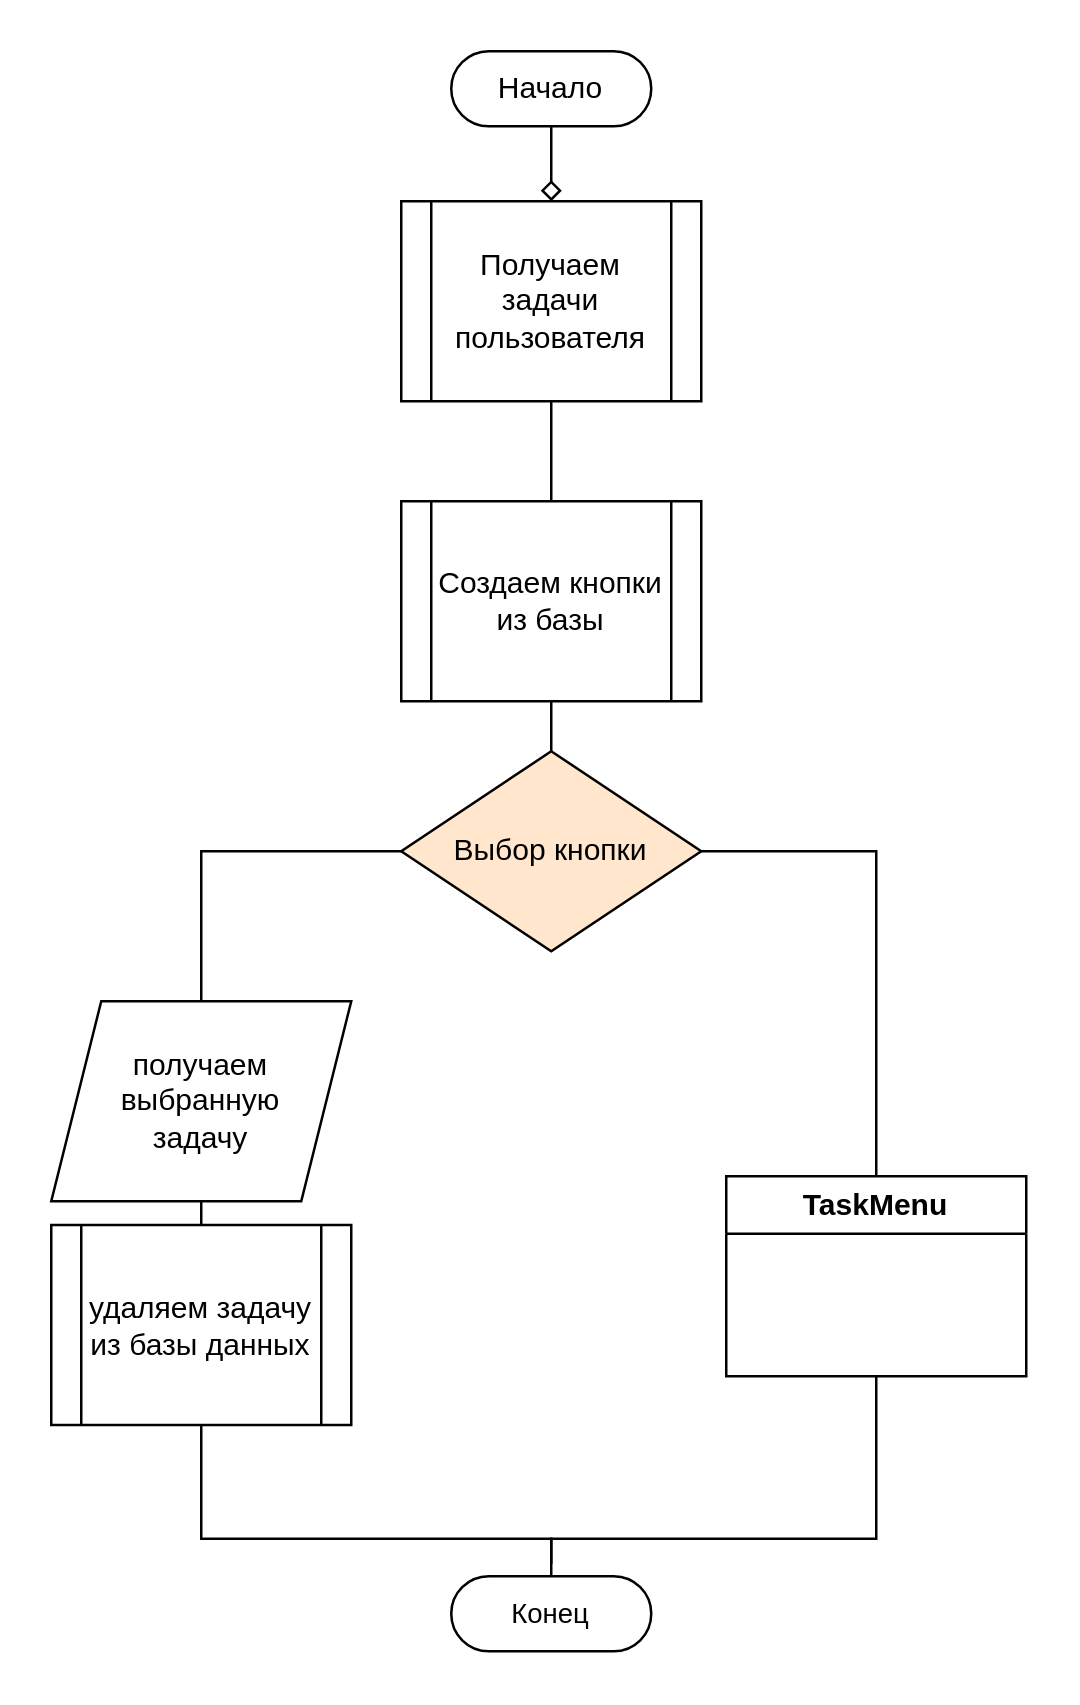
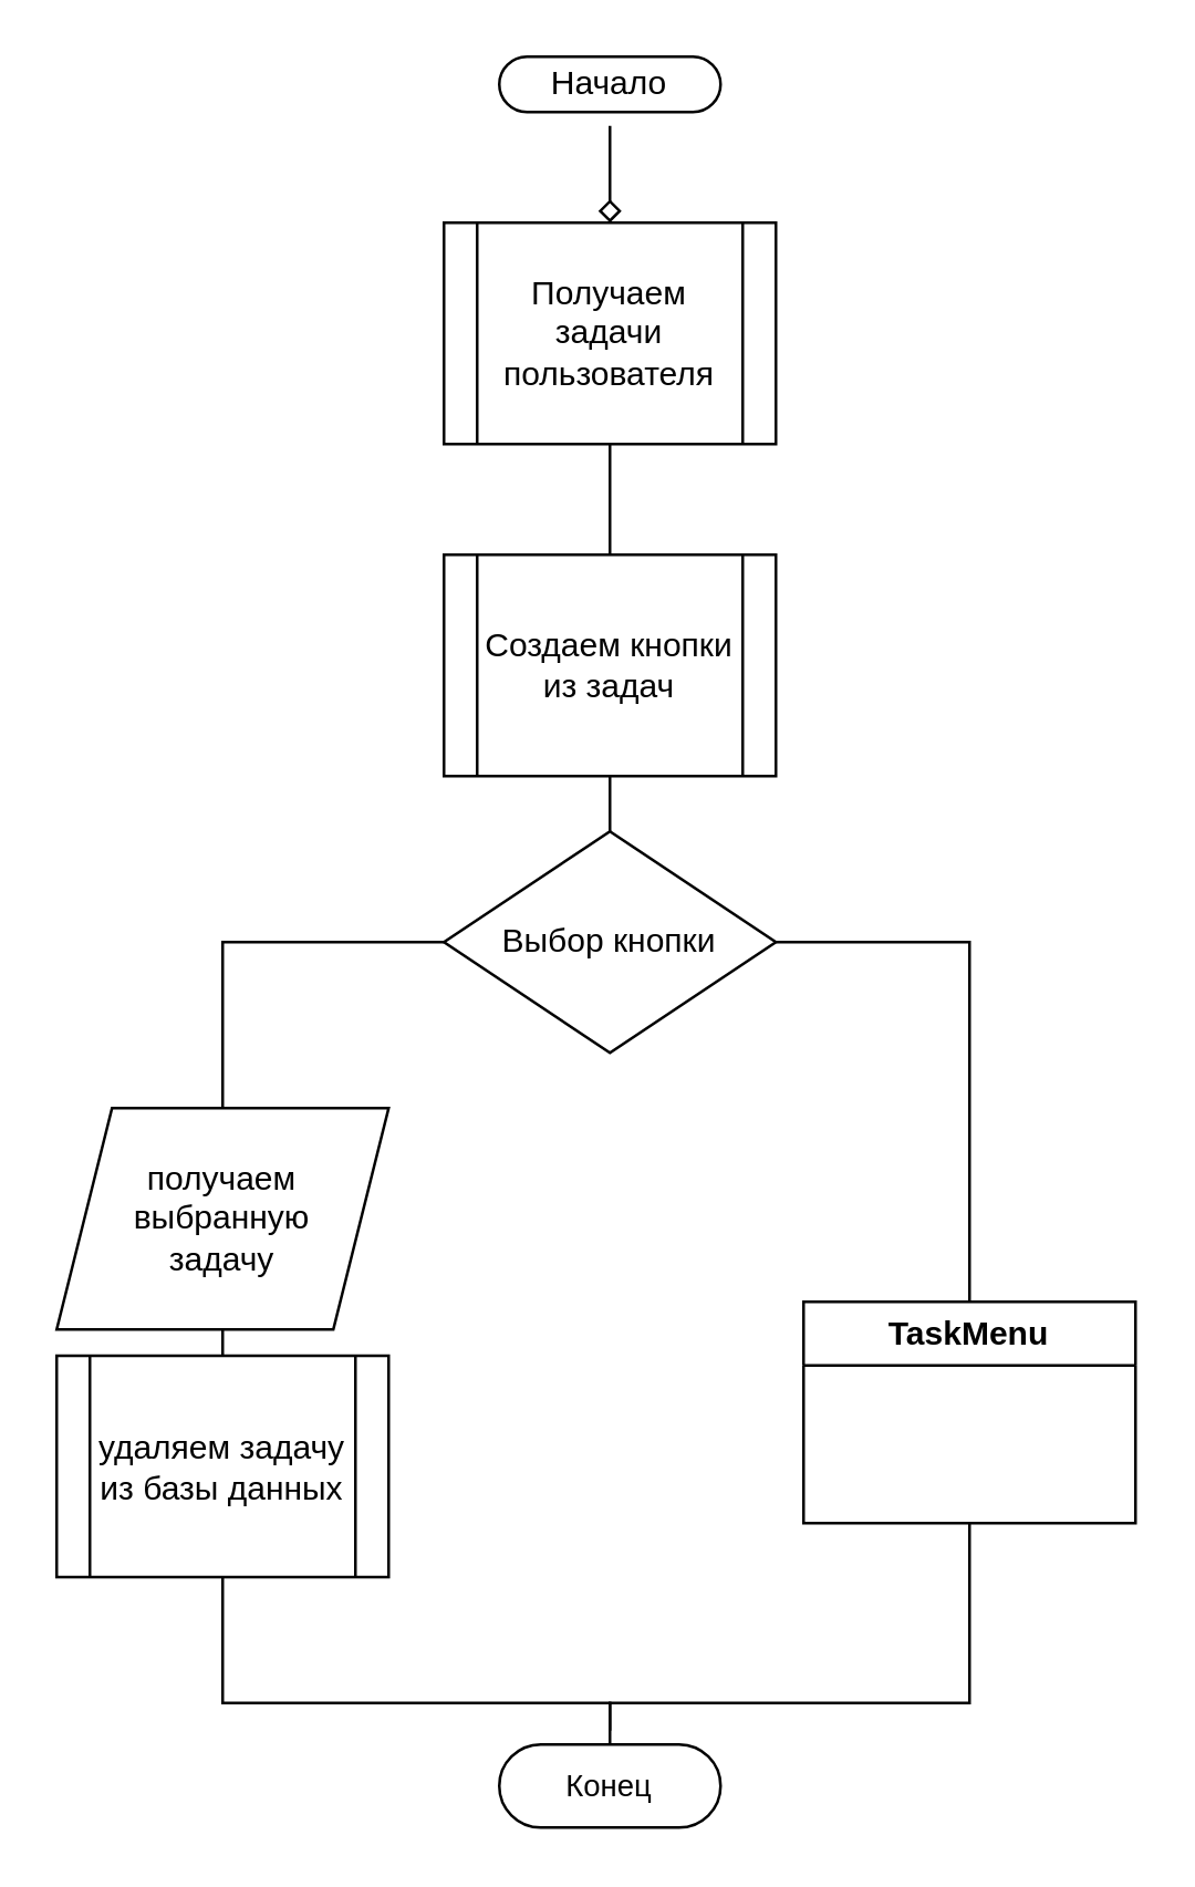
- <mxCell id="3" value="Начало" style="html=1;dashed=0;whiteSpace=wrap;shape=mxgraph.dfd.start" parent="1" vertex="1"><mxGeometry x="180" y="20" width="80" height="30" as="geometry" /></mxCell>
+ <mxCell id="3" value="Начало" style="html=1;dashed=0;whiteSpace=wrap;shape=mxgraph.dfd.start" parent="1" vertex="1"><mxGeometry x="180" y="20" width="80" height="20" as="geometry" /></mxCell>
- <mxCell id="10" value="Создаем кнопки из базы" style="shape=process;whiteSpace=wrap;html=1;backgroundOutline=1;" parent="1" vertex="1"><mxGeometry x="160" y="200" width="120" height="80" as="geometry" /></mxCell>
+ <mxCell id="10" value="Создаем кнопки из задач" style="shape=process;whiteSpace=wrap;html=1;backgroundOutline=1;" parent="1" vertex="1"><mxGeometry x="160" y="200" width="120" height="80" as="geometry" /></mxCell>
- <mxCell id="8" value="Выбор кнопки" style="rhombus;whiteSpace=wrap;html=1;fillColor=#ffe6cc;" parent="1" vertex="1"><mxGeometry x="160" y="300" width="120" height="80" as="geometry" /></mxCell>
+ <mxCell id="8" value="Выбор кнопки" style="rhombus;whiteSpace=wrap;html=1;" parent="1" vertex="1"><mxGeometry x="160" y="300" width="120" height="80" as="geometry" /></mxCell>
